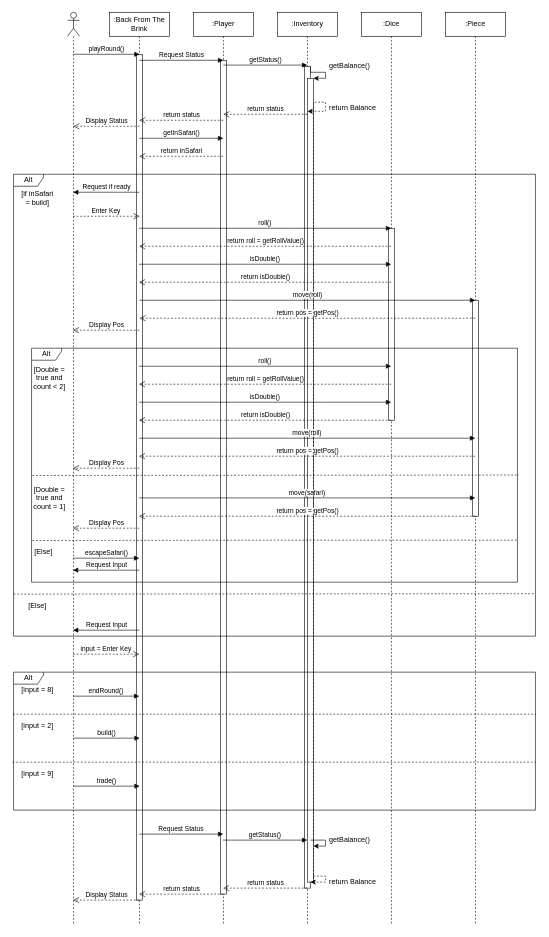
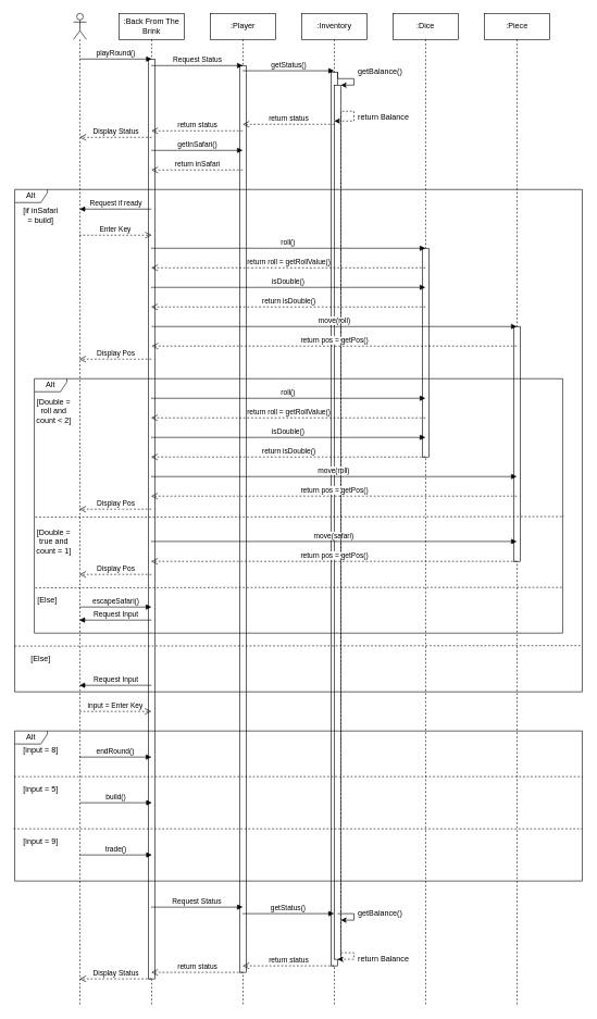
- <mxCell id="44" value="[Double = true and count &amp;lt; 2]" style="text;html=1;strokeColor=none;fillColor=none;align=center;verticalAlign=middle;whiteSpace=wrap;rounded=0;" vertex="1" parent="1"><mxGeometry x="52" y="620" width="60" height="20" as="geometry" /></mxCell>
+ <mxCell id="44" value="[Double = roll and count &amp;lt; 2]" style="text;html=1;strokeColor=none;fillColor=none;align=center;verticalAlign=middle;whiteSpace=wrap;rounded=0;" vertex="1" parent="1"><mxGeometry x="52" y="620" width="60" height="20" as="geometry" /></mxCell>
- <mxCell id="67" value="[input = 2]" style="text;html=1;strokeColor=none;fillColor=none;align=center;verticalAlign=middle;whiteSpace=wrap;rounded=0;" vertex="1" parent="1"><mxGeometry x="32" y="1200" width="60" height="20" as="geometry" /></mxCell>
+ <mxCell id="67" value="[input = 5]" style="text;html=1;strokeColor=none;fillColor=none;align=center;verticalAlign=middle;whiteSpace=wrap;rounded=0;" vertex="1" parent="1"><mxGeometry x="32" y="1200" width="60" height="20" as="geometry" /></mxCell>
